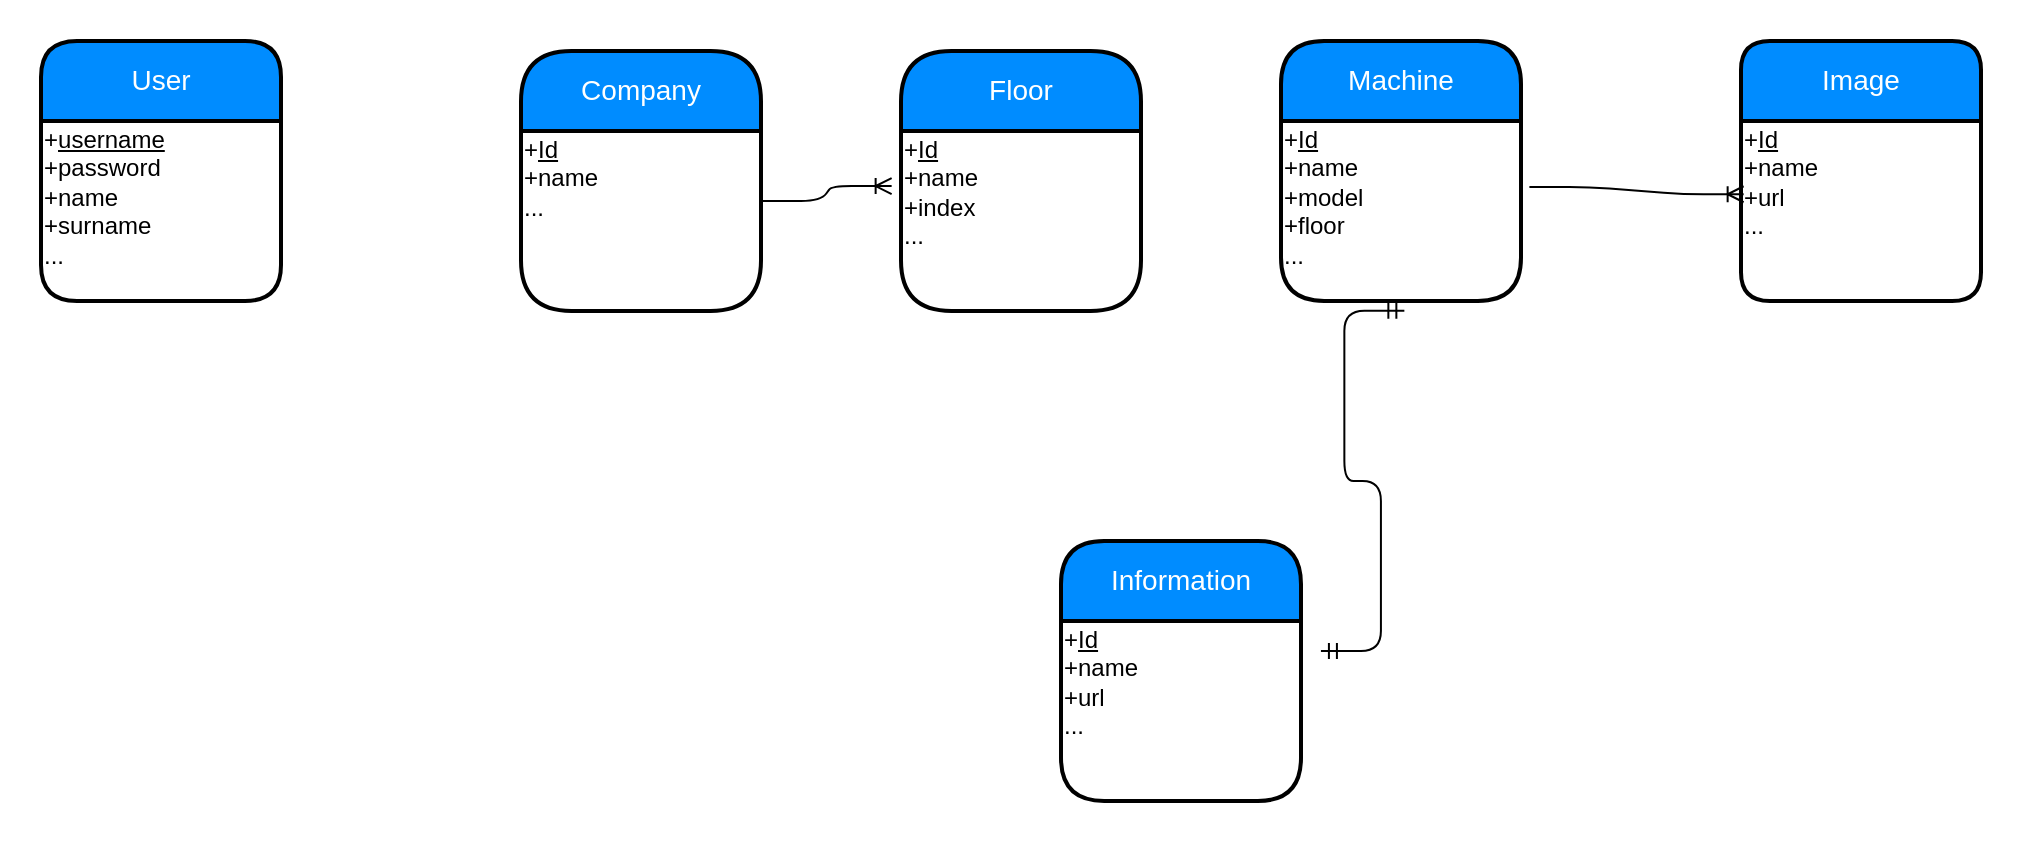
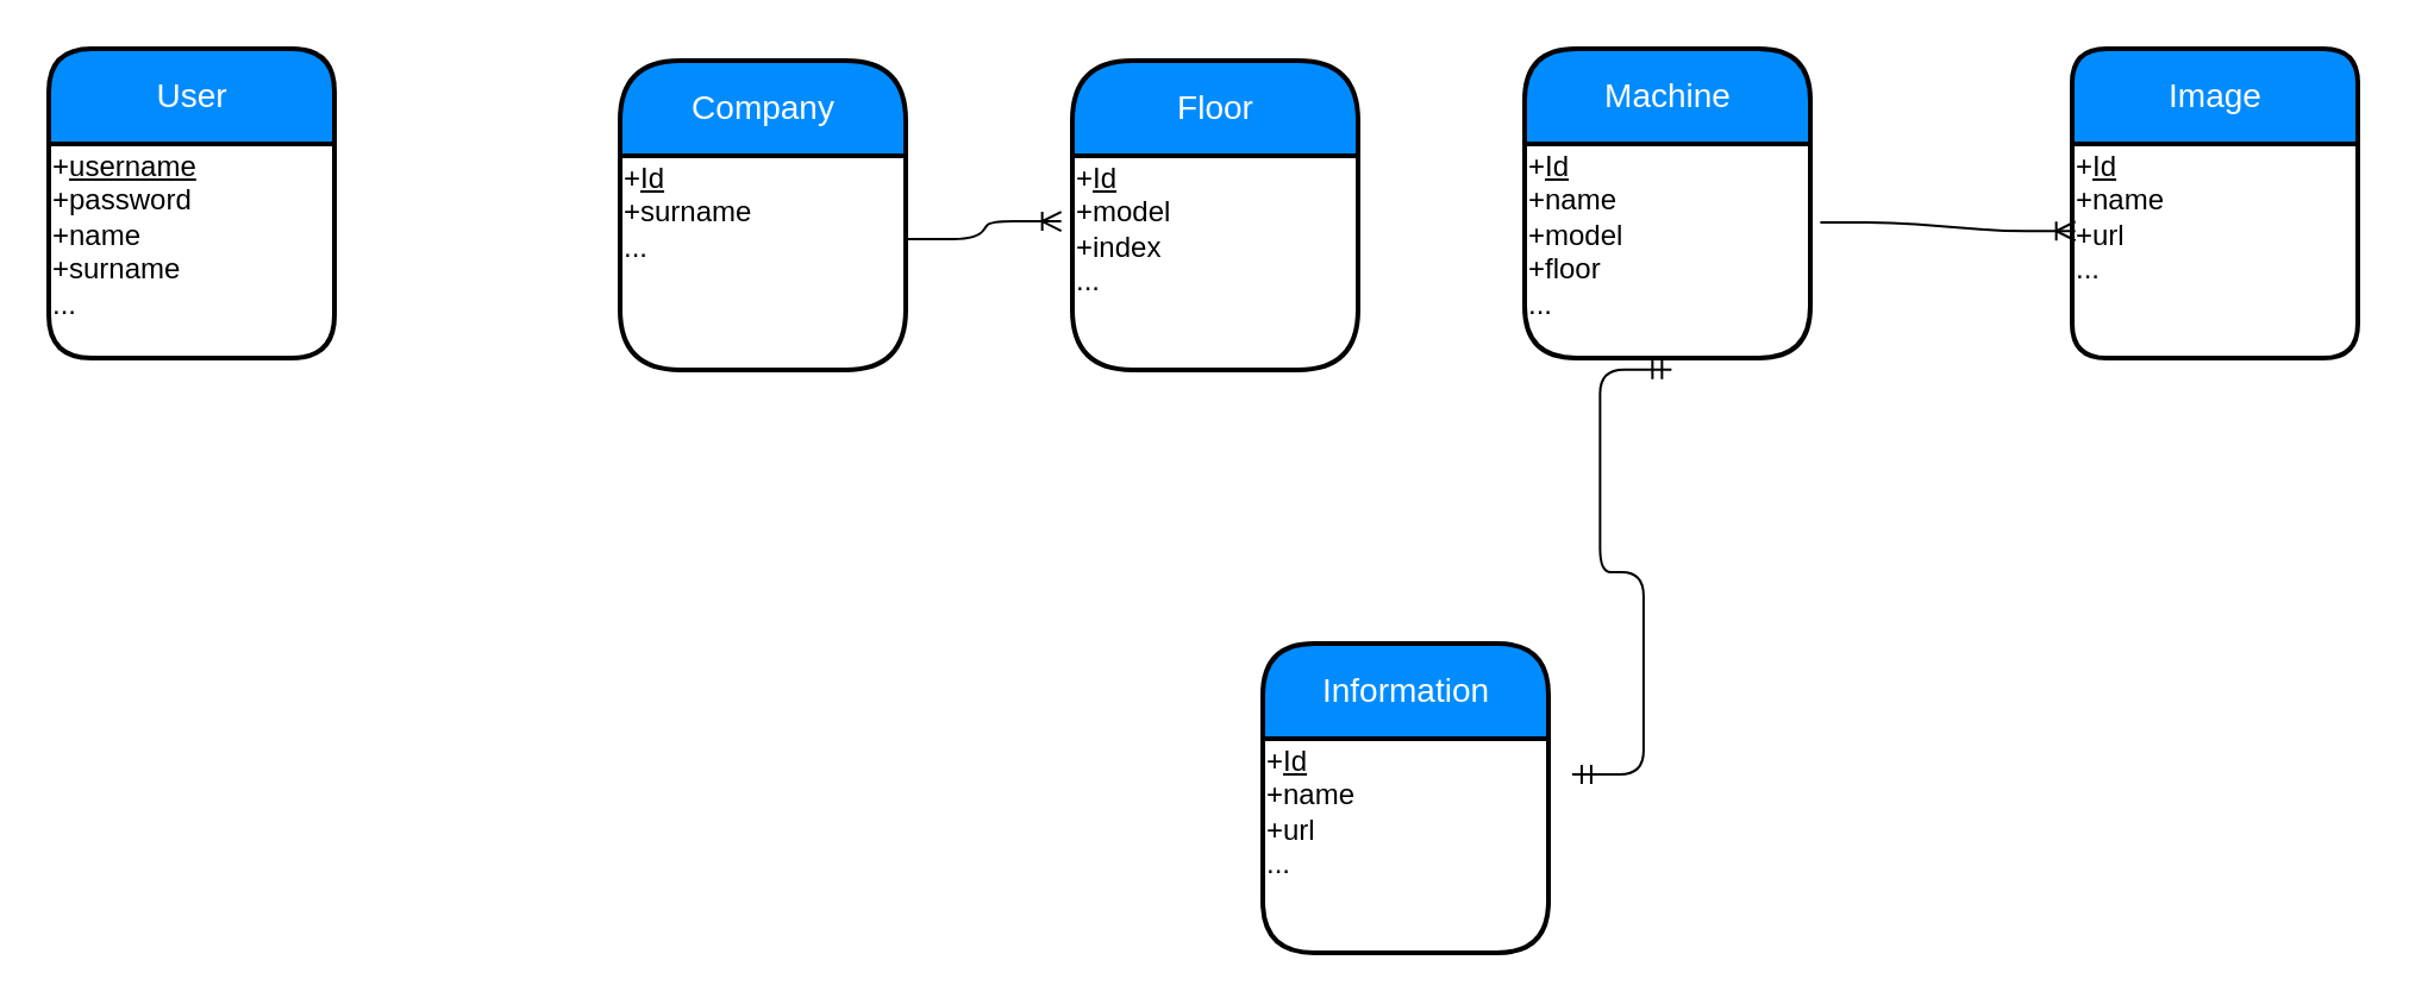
- <mxCell id="5" value="+&lt;u&gt;Id&lt;/u&gt;&lt;br&gt;+name&lt;br&gt;...&lt;br&gt;&lt;br&gt;" style="text;html=1;resizable=0;points=[];autosize=1;align=left;verticalAlign=top;spacingTop=-4;" vertex="1" parent="4"><mxGeometry y="40" width="120" height="90" as="geometry" /></mxCell>
+ <mxCell id="5" value="+&lt;u&gt;Id&lt;/u&gt;&lt;br&gt;+surname&lt;br&gt;...&lt;br&gt;&lt;br&gt;" style="text;html=1;resizable=0;points=[];autosize=1;align=left;verticalAlign=top;spacingTop=-4;" vertex="1" parent="4"><mxGeometry y="40" width="120" height="90" as="geometry" /></mxCell>
- <mxCell id="13" value="+&lt;u&gt;Id&lt;/u&gt;&lt;br&gt;+name&lt;br&gt;+index&lt;br&gt;...&lt;br&gt;&lt;br&gt;" style="text;html=1;resizable=0;points=[];autosize=1;align=left;verticalAlign=top;spacingTop=-4;" vertex="1" parent="12"><mxGeometry y="40" width="120" height="90" as="geometry" /></mxCell>
+ <mxCell id="13" value="+&lt;u&gt;Id&lt;/u&gt;&lt;br&gt;+model&lt;br&gt;+index&lt;br&gt;...&lt;br&gt;&lt;br&gt;" style="text;html=1;resizable=0;points=[];autosize=1;align=left;verticalAlign=top;spacingTop=-4;" vertex="1" parent="12"><mxGeometry y="40" width="120" height="90" as="geometry" /></mxCell>
